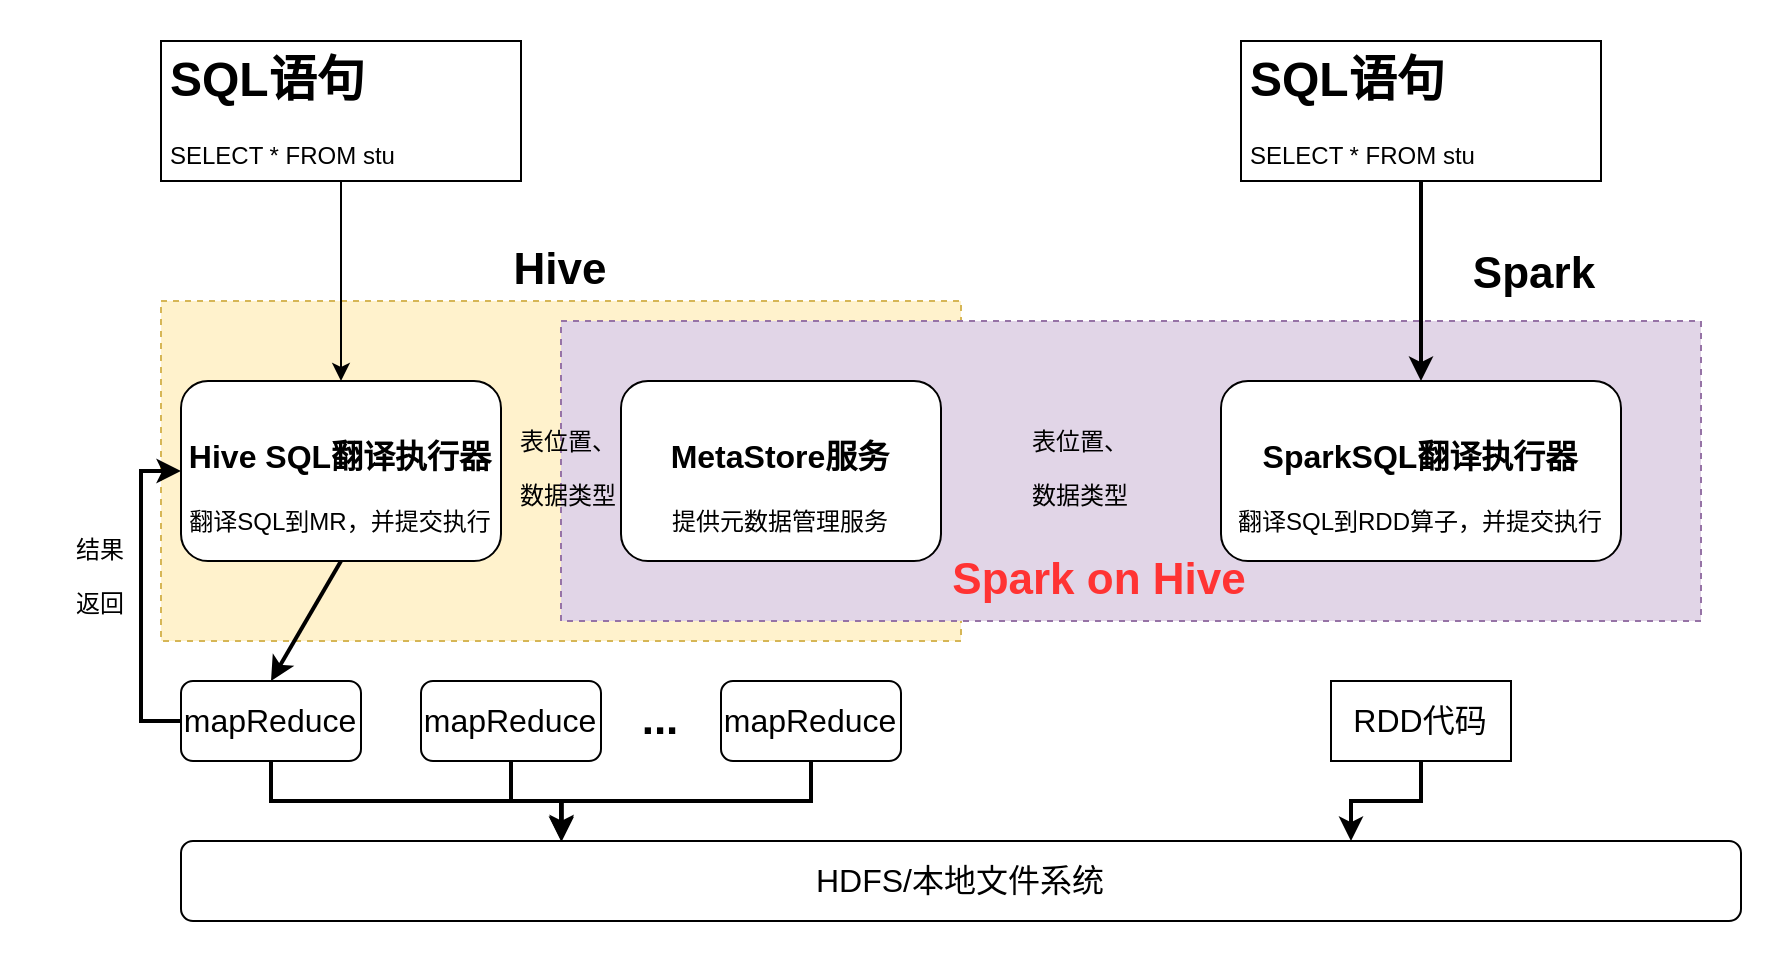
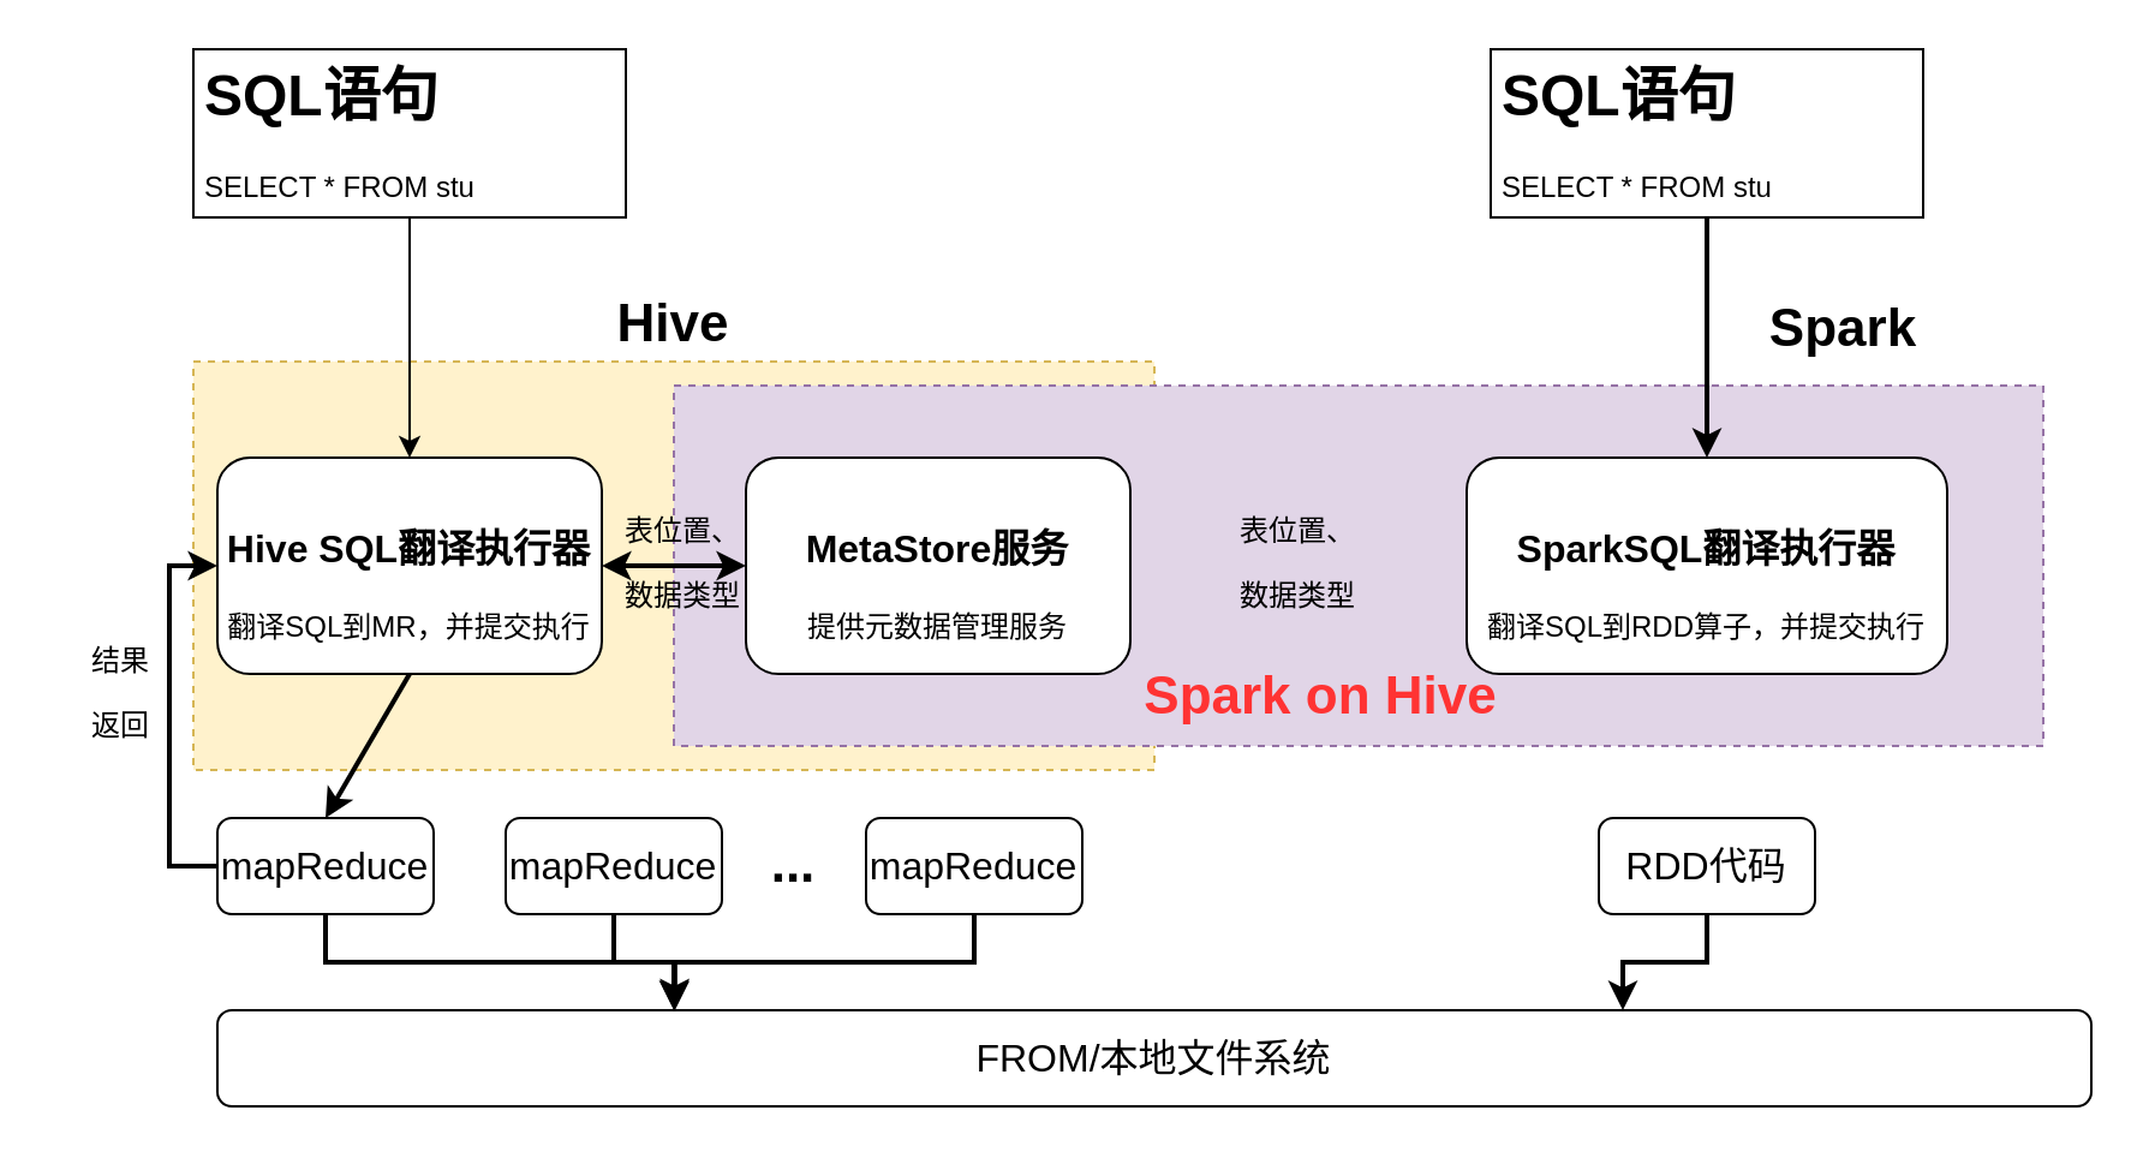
+ <mxCell id="11" value="" style="endArrow=classic;startArrow=classic;html=1;rounded=0;strokeWidth=2;fontSize=16;exitX=1;exitY=0.5;exitDx=0;exitDy=0;entryX=0;entryY=0.5;entryDx=0;entryDy=0;" edge="1" parent="1" source="4" target="7"><mxGeometry width="50" height="50" relative="1" as="geometry"><mxPoint x="300" y="370" as="sourcePoint" /><mxPoint x="410" y="360" as="targetPoint" /></mxGeometry></mxCell>
- <mxCell id="26" value="RDD代码" style="whiteSpace=wrap;html=1;strokeColor=default;fontSize=16;fillColor=none;rounded=0;" vertex="1" parent="1"><mxGeometry x="665" y="340" width="90" height="40" as="geometry" /></mxCell>
+ <mxCell id="26" value="RDD代码" style="rounded=1;whiteSpace=wrap;html=1;strokeColor=default;fontSize=16;fillColor=none;" vertex="1" parent="1"><mxGeometry x="665" y="340" width="90" height="40" as="geometry" /></mxCell>
- <mxCell id="21" value="HDFS/本地文件系统" style="rounded=1;whiteSpace=wrap;html=1;strokeColor=default;fontSize=16;fillColor=none;" vertex="1" parent="1"><mxGeometry x="90" y="420" width="780" height="40" as="geometry" /></mxCell>
+ <mxCell id="21" value="FROM/本地文件系统" style="rounded=1;whiteSpace=wrap;html=1;strokeColor=default;fontSize=16;fillColor=none;" vertex="1" parent="1"><mxGeometry x="90" y="420" width="780" height="40" as="geometry" /></mxCell>
